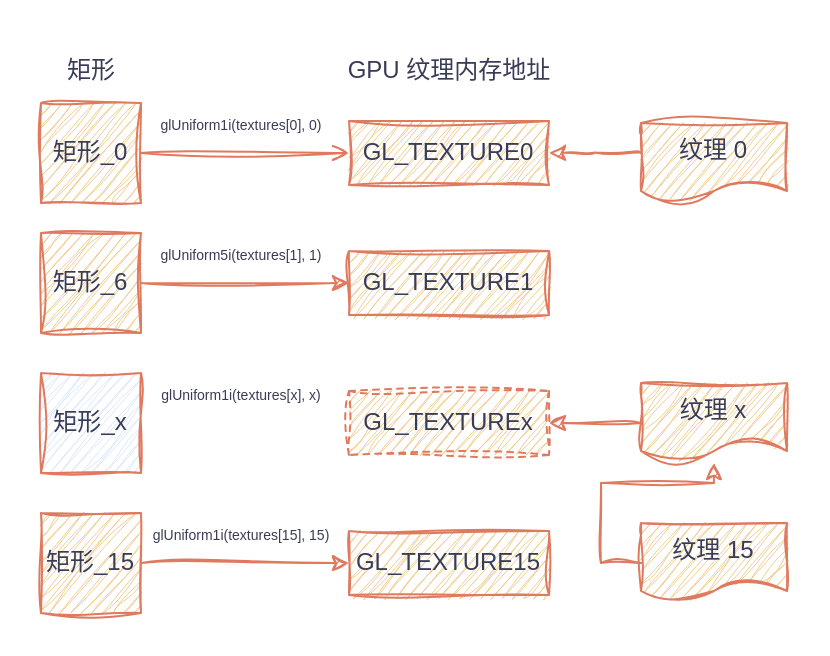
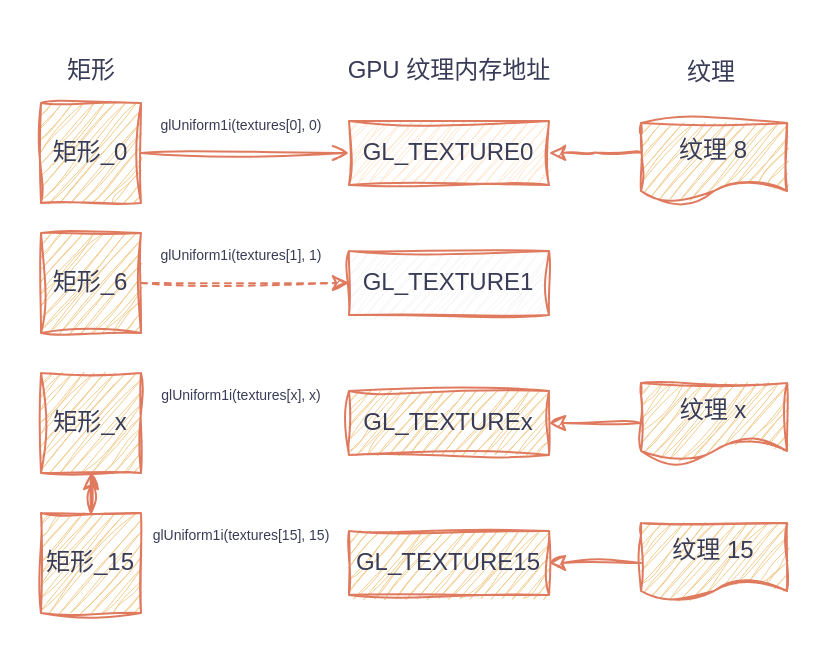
+ <mxCell id="10" value="纹理" style="text;html=1;align=center;verticalAlign=middle;resizable=0;points=[];autosize=1;strokeColor=none;fillColor=none;sketch=1;curveFitting=1;jiggle=2;labelBackgroundColor=none;fontColor=#393C56;" vertex="1" parent="1"><mxGeometry x="329.5" y="21" width="50" height="30" as="geometry" /></mxCell>
- <mxCell id="2" value="&lt;font face=&quot;Helvetica&quot; style=&quot;font-size: 12px;&quot;&gt;纹理 0&lt;/font&gt;" style="shape=document;whiteSpace=wrap;html=1;boundedLbl=1;sketch=1;hachureGap=4;jiggle=2;curveFitting=1;strokeColor=#E07A5F;fontFamily=Architects Daughter;fontSource=https%3A%2F%2Ffonts.googleapis.com%2Fcss%3Ffamily%3DArchitects%2BDaughter;fontSize=12;fontColor=#393C56;fillColor=#F2CC8F;labelBackgroundColor=none;" vertex="1" parent="1"><mxGeometry x="320" y="61" width="73" height="40" as="geometry" /></mxCell>
+ <mxCell id="2" value="&lt;font face=&quot;Helvetica&quot; style=&quot;font-size: 12px;&quot;&gt;纹理 8&lt;/font&gt;" style="shape=document;whiteSpace=wrap;html=1;boundedLbl=1;sketch=1;hachureGap=4;jiggle=2;curveFitting=1;strokeColor=#E07A5F;fontFamily=Architects Daughter;fontSource=https%3A%2F%2Ffonts.googleapis.com%2Fcss%3Ffamily%3DArchitects%2BDaughter;fontSize=12;fontColor=#393C56;fillColor=#F2CC8F;labelBackgroundColor=none;" vertex="1" parent="1"><mxGeometry x="320" y="61" width="73" height="40" as="geometry" /></mxCell>
- <mxCell id="3" value="GL_TEXTURE0" style="rounded=0;whiteSpace=wrap;html=1;sketch=1;curveFitting=1;jiggle=2;labelBackgroundColor=none;fillColor=#F2CC8F;strokeColor=#E07A5F;fontColor=#393C56;" vertex="1" parent="1"><mxGeometry x="174" y="60" width="100" height="32" as="geometry" /></mxCell>
+ <mxCell id="3" value="GL_TEXTURE0" style="rounded=0;whiteSpace=wrap;html=1;sketch=1;curveFitting=1;jiggle=2;labelBackgroundColor=none;fillColor=#ffe6cc;strokeColor=#E07A5F;fontColor=#393C56;" vertex="1" parent="1"><mxGeometry x="174" y="60" width="100" height="32" as="geometry" /></mxCell>
- <mxCell id="14" value="glUniform5i(textures[1], 1)" style="text;html=1;align=center;verticalAlign=middle;resizable=0;points=[];autosize=1;strokeColor=none;fillColor=none;fontSize=7;sketch=1;curveFitting=1;jiggle=2;labelBackgroundColor=none;fontColor=#393C56;" vertex="1" parent="1"><mxGeometry x="70" y="118" width="100" height="20" as="geometry" /></mxCell>
+ <mxCell id="14" value="glUniform1i(textures[1], 1)" style="text;html=1;align=center;verticalAlign=middle;resizable=0;points=[];autosize=1;strokeColor=none;fillColor=none;fontSize=7;sketch=1;curveFitting=1;jiggle=2;labelBackgroundColor=none;fontColor=#393C56;" vertex="1" parent="1"><mxGeometry x="70" y="118" width="100" height="20" as="geometry" /></mxCell>
- <mxCell id="12" style="edgeStyle=orthogonalEdgeStyle;rounded=0;orthogonalLoop=1;jettySize=auto;html=1;entryX=0;entryY=0.5;entryDx=0;entryDy=0;sketch=1;curveFitting=1;jiggle=2;labelBackgroundColor=none;strokeColor=#E07A5F;fontColor=default;" edge="1" source="13" target="11" parent="1"><mxGeometry relative="1" as="geometry" /></mxCell>
+ <mxCell id="12" style="edgeStyle=orthogonalEdgeStyle;rounded=0;orthogonalLoop=1;jettySize=auto;html=1;entryX=0;entryY=0.5;entryDx=0;entryDy=0;sketch=1;curveFitting=1;jiggle=2;labelBackgroundColor=none;strokeColor=#E07A5F;fontColor=default;dashed=1;" edge="1" source="13" target="11" parent="1"><mxGeometry relative="1" as="geometry" /></mxCell>
- <mxCell id="11" value="GL_TEXTURE1" style="rounded=0;whiteSpace=wrap;html=1;sketch=1;curveFitting=1;jiggle=2;labelBackgroundColor=none;fillColor=#F2CC8F;strokeColor=#E07A5F;fontColor=#393C56;" vertex="1" parent="1"><mxGeometry x="174" y="125" width="100" height="32" as="geometry" /></mxCell>
+ <mxCell id="11" value="GL_TEXTURE1" style="rounded=0;whiteSpace=wrap;html=1;sketch=1;curveFitting=1;jiggle=2;labelBackgroundColor=none;fillColor=#f5f5f5;strokeColor=#E07A5F;fontColor=#393C56;" vertex="1" parent="1"><mxGeometry x="174" y="125" width="100" height="32" as="geometry" /></mxCell>
- <mxCell id="16" value="矩形_x" style="whiteSpace=wrap;html=1;aspect=fixed;fontSize=12;sketch=1;curveFitting=1;jiggle=2;labelBackgroundColor=none;fillColor=#dae8fc;strokeColor=#E07A5F;fontColor=#393C56;" vertex="1" parent="1"><mxGeometry x="20" y="186" width="50" height="50" as="geometry" /></mxCell>
+ <mxCell id="16" value="矩形_x" style="whiteSpace=wrap;html=1;aspect=fixed;fontSize=12;sketch=1;curveFitting=1;jiggle=2;labelBackgroundColor=none;fillColor=#F2CC8F;strokeColor=#E07A5F;fontColor=#393C56;" vertex="1" parent="1"><mxGeometry x="20" y="186" width="50" height="50" as="geometry" /></mxCell>
- <mxCell id="15" value="GL_TEXTUREx" style="rounded=0;whiteSpace=wrap;html=1;sketch=1;curveFitting=1;jiggle=2;labelBackgroundColor=none;fillColor=#F2CC8F;strokeColor=#E07A5F;fontColor=#393C56;dashed=1;" vertex="1" parent="1"><mxGeometry x="174" y="195" width="100" height="32" as="geometry" /></mxCell>
+ <mxCell id="15" value="GL_TEXTUREx" style="rounded=0;whiteSpace=wrap;html=1;sketch=1;curveFitting=1;jiggle=2;labelBackgroundColor=none;fillColor=#F2CC8F;strokeColor=#E07A5F;fontColor=#393C56;" vertex="1" parent="1"><mxGeometry x="174" y="195" width="100" height="32" as="geometry" /></mxCell>
- <mxCell id="23" style="edgeStyle=orthogonalEdgeStyle;rounded=0;orthogonalLoop=1;jettySize=auto;html=1;sketch=1;curveFitting=1;jiggle=2;labelBackgroundColor=none;strokeColor=#E07A5F;fontColor=default;exitX=0;exitY=0.5;exitDx=0;exitDy=0;" edge="1" target="24" parent="1" source="25"><mxGeometry relative="1" as="geometry"><mxPoint x="350" y="281" as="sourcePoint" /></mxGeometry></mxCell>
+ <mxCell id="23" style="edgeStyle=orthogonalEdgeStyle;rounded=0;orthogonalLoop=1;jettySize=auto;html=1;entryX=1;entryY=0.5;entryDx=0;entryDy=0;sketch=1;curveFitting=1;jiggle=2;labelBackgroundColor=none;strokeColor=#E07A5F;fontColor=default;exitX=0;exitY=0.5;exitDx=0;exitDy=0;" edge="1" target="19" parent="1" source="25"><mxGeometry relative="1" as="geometry"><mxPoint x="350" y="281" as="sourcePoint" /></mxGeometry></mxCell>
- <mxCell id="20" style="edgeStyle=orthogonalEdgeStyle;rounded=0;orthogonalLoop=1;jettySize=auto;html=1;entryX=0;entryY=0.5;entryDx=0;entryDy=0;sketch=1;curveFitting=1;jiggle=2;labelBackgroundColor=none;strokeColor=#E07A5F;fontColor=default;" edge="1" source="21" target="19" parent="1"><mxGeometry relative="1" as="geometry" /></mxCell>
+ <mxCell id="20" style="edgeStyle=orthogonalEdgeStyle;rounded=0;orthogonalLoop=1;jettySize=auto;html=1;sketch=1;curveFitting=1;jiggle=2;labelBackgroundColor=none;strokeColor=#E07A5F;fontColor=default;" edge="1" source="21" target="16" parent="1"><mxGeometry relative="1" as="geometry" /></mxCell>
